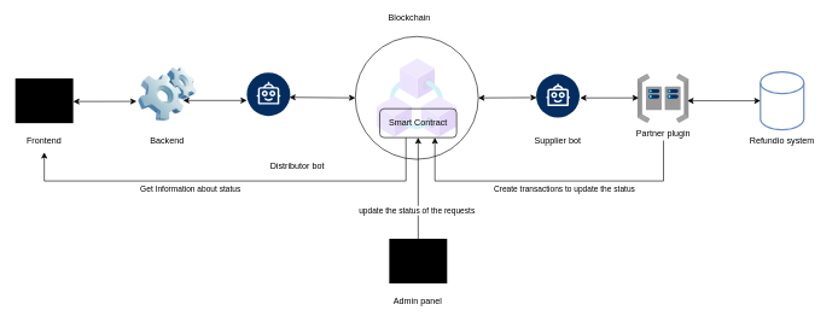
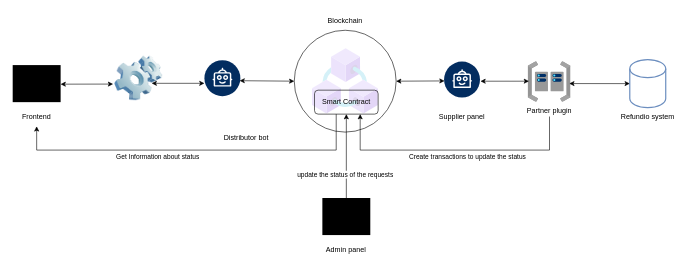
- <mxCell id="10" value="Blockchain" style="text;html=1;align=center;verticalAlign=middle;whiteSpace=wrap;rounded=0;" parent="1" vertex="1"><mxGeometry x="530" y="10" width="70" height="30" as="geometry" /></mxCell>
+ <mxCell id="10" value="Blockchain" style="text;html=1;align=center;verticalAlign=middle;whiteSpace=wrap;rounded=0;" parent="1" vertex="1"><mxGeometry x="540" y="20" width="70" height="30" as="geometry" /></mxCell>
- <mxCell id="6" value="Backend" style="text;html=1;align=center;verticalAlign=middle;whiteSpace=wrap;rounded=0;" parent="1" vertex="1"><mxGeometry x="195" y="180.33" width="70" height="30" as="geometry" /></mxCell>
- <mxCell id="12" value="&lt;br&gt;Supplier bot&lt;div&gt;&lt;br&gt;&lt;/div&gt;" style="text;html=1;align=center;verticalAlign=middle;whiteSpace=wrap;rounded=0;" parent="1" vertex="1"><mxGeometry x="715" y="180.33" width="110" height="30" as="geometry" /></mxCell>
+ <mxCell id="12" value="&lt;br&gt;Supplier panel&lt;div&gt;&lt;br&gt;&lt;/div&gt;" style="text;html=1;align=center;verticalAlign=middle;whiteSpace=wrap;rounded=0;" parent="1" vertex="1"><mxGeometry x="715" y="180.33" width="110" height="30" as="geometry" /></mxCell>
